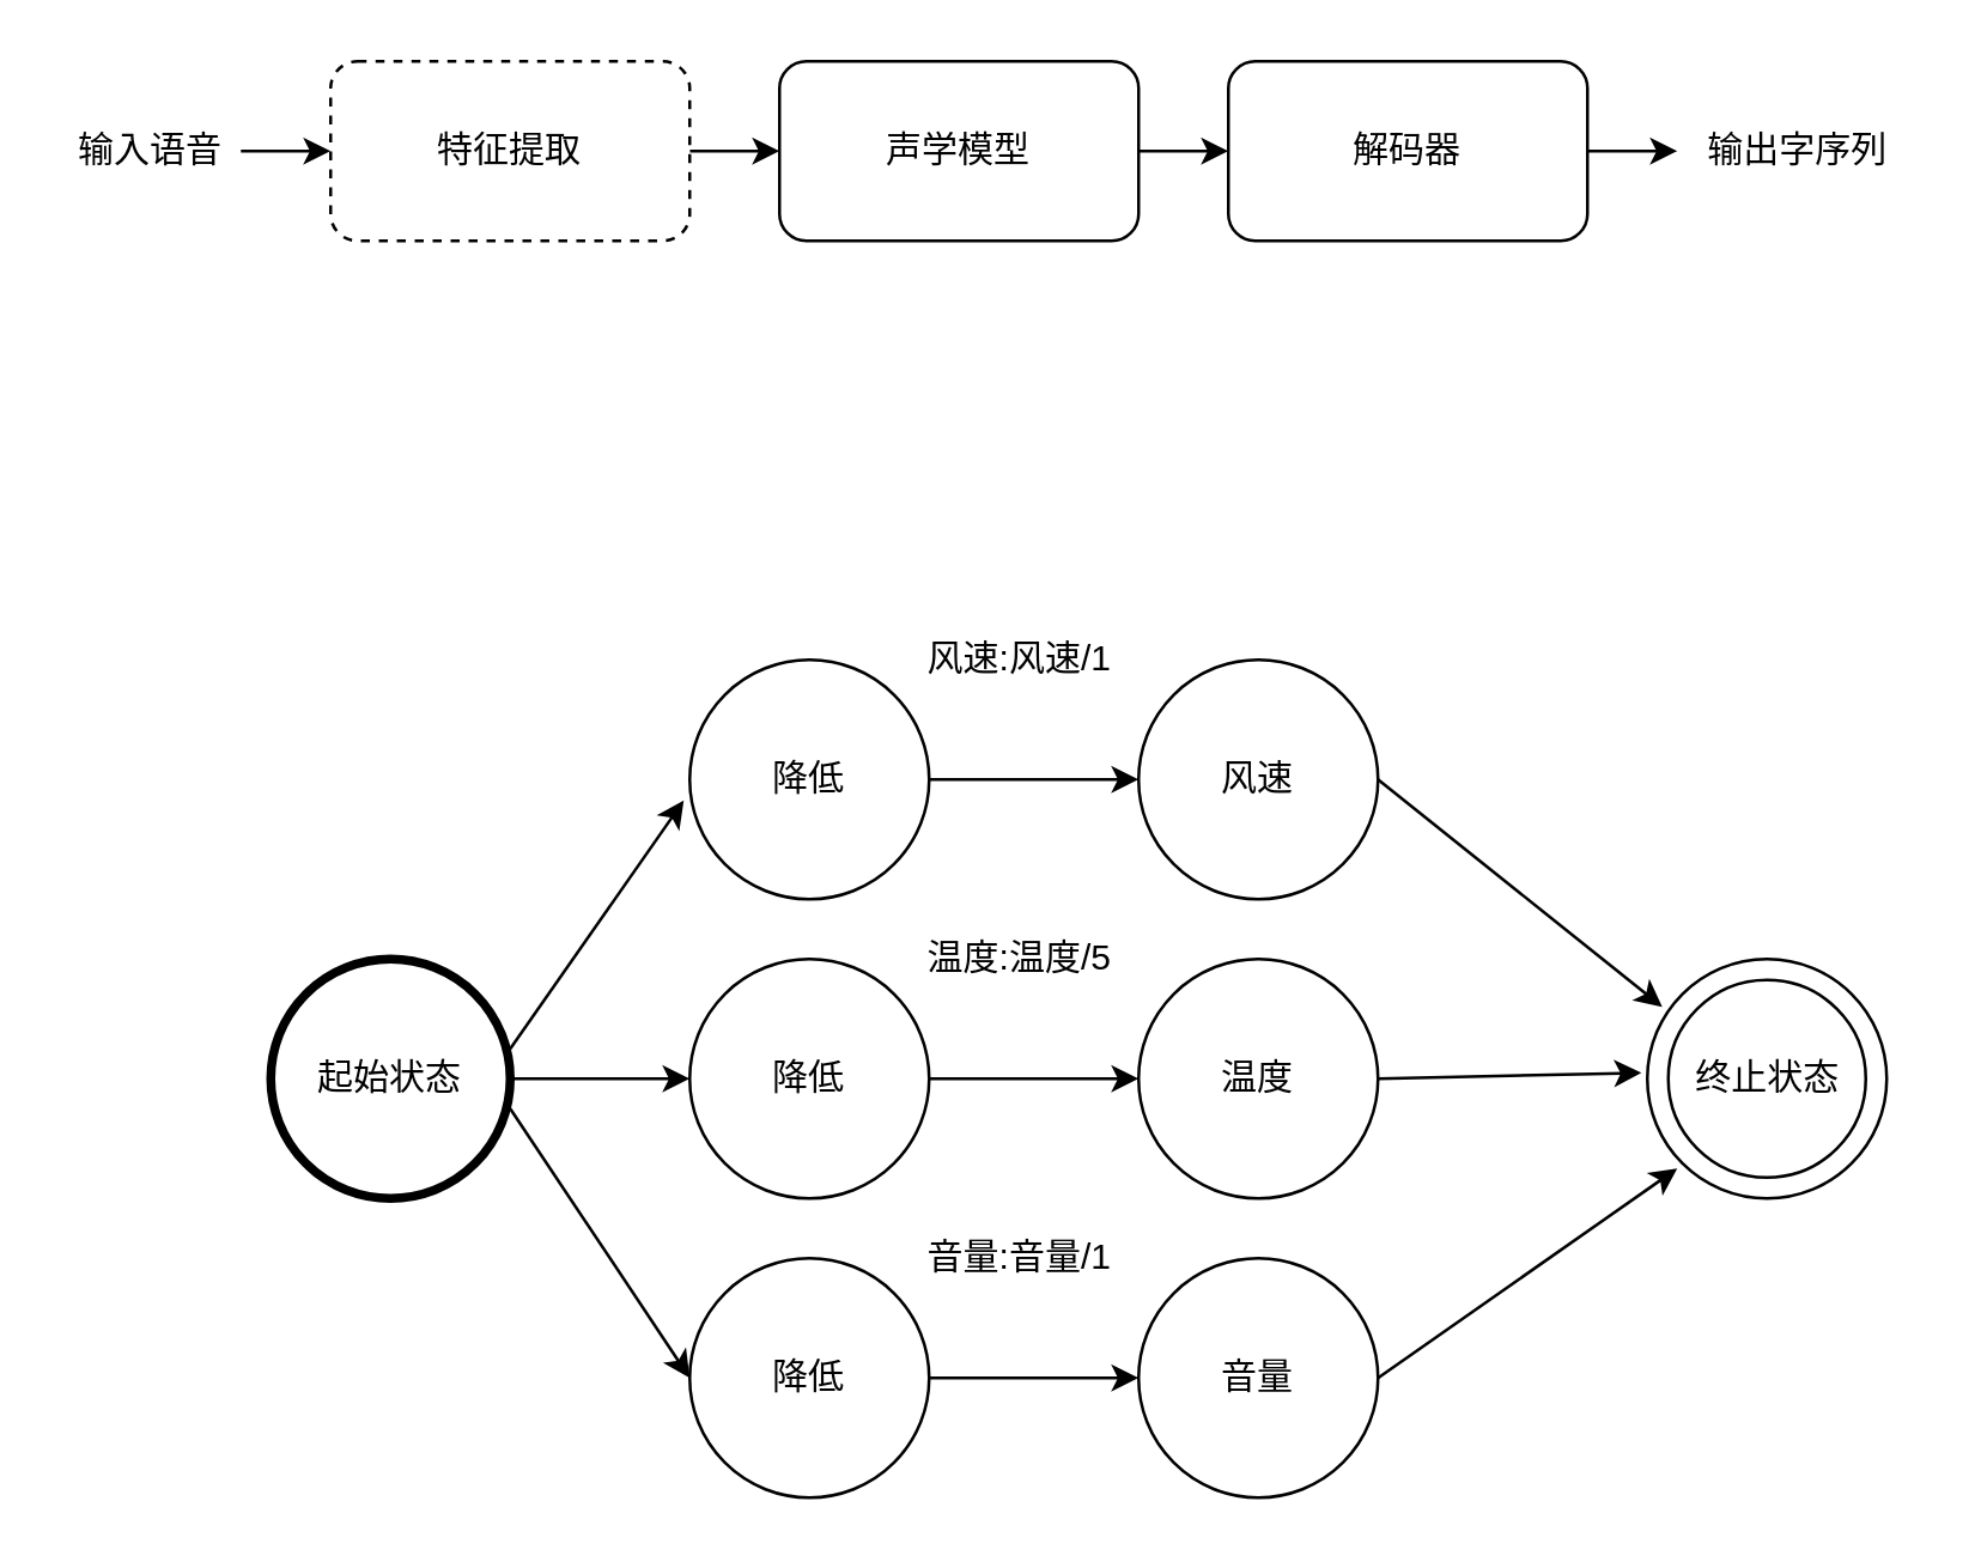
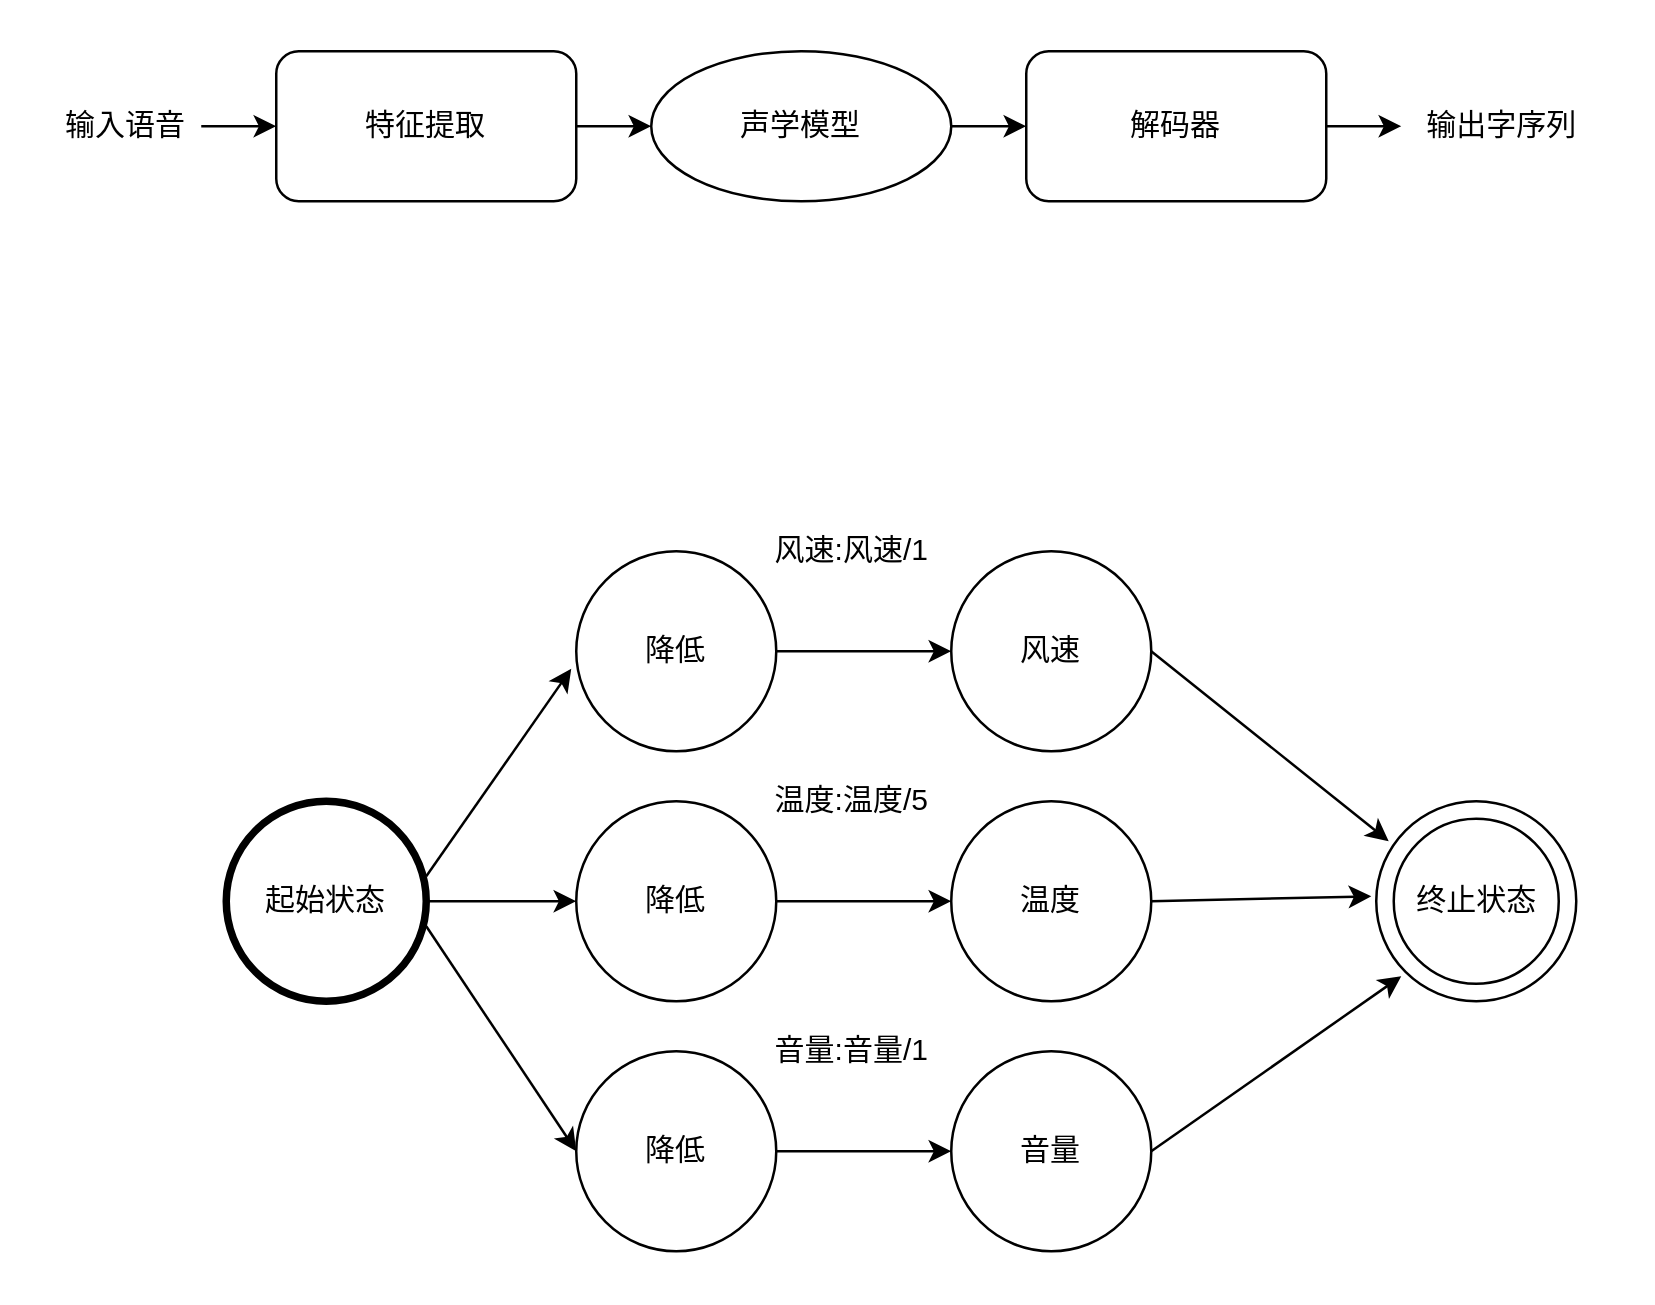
- <mxCell id="3" value="特征提取" style="rounded=1;whiteSpace=wrap;html=1;dashed=1;" vertex="1" parent="1"><mxGeometry x="110" y="20" width="120" height="60" as="geometry" /></mxCell>
+ <mxCell id="3" value="特征提取" style="rounded=1;whiteSpace=wrap;html=1;" vertex="1" parent="1"><mxGeometry x="110" y="20" width="120" height="60" as="geometry" /></mxCell>
- <mxCell id="5" value="声学模型" style="rounded=1;whiteSpace=wrap;html=1;" vertex="1" parent="1"><mxGeometry x="260" y="20" width="120" height="60" as="geometry" /></mxCell>
+ <mxCell id="5" value="声学模型" style="ellipse;whiteSpace=wrap;html=1;" vertex="1" parent="1"><mxGeometry x="260" y="20" width="120" height="60" as="geometry" /></mxCell>
